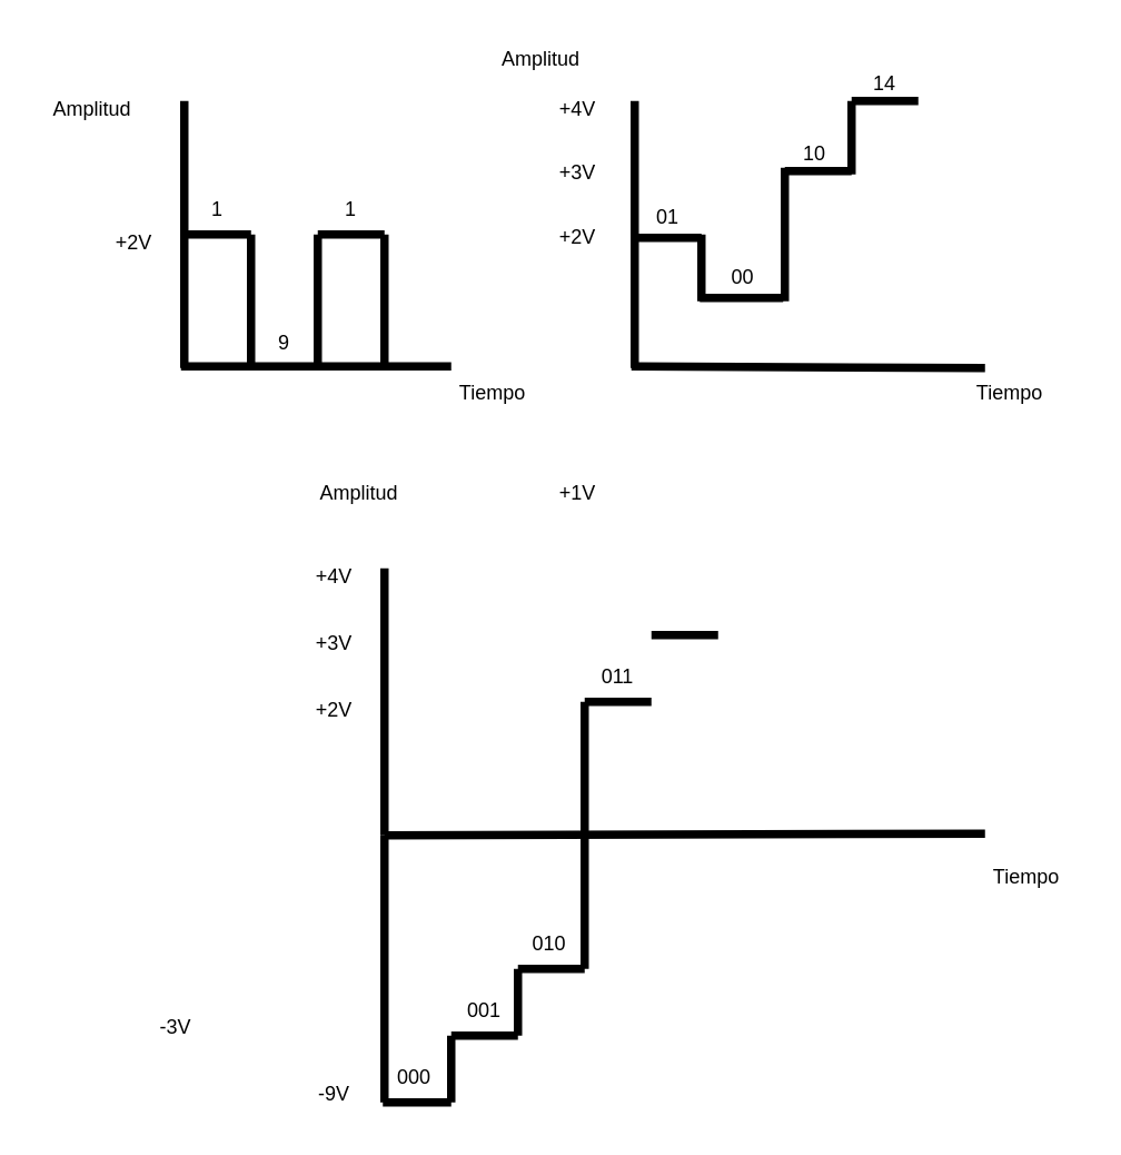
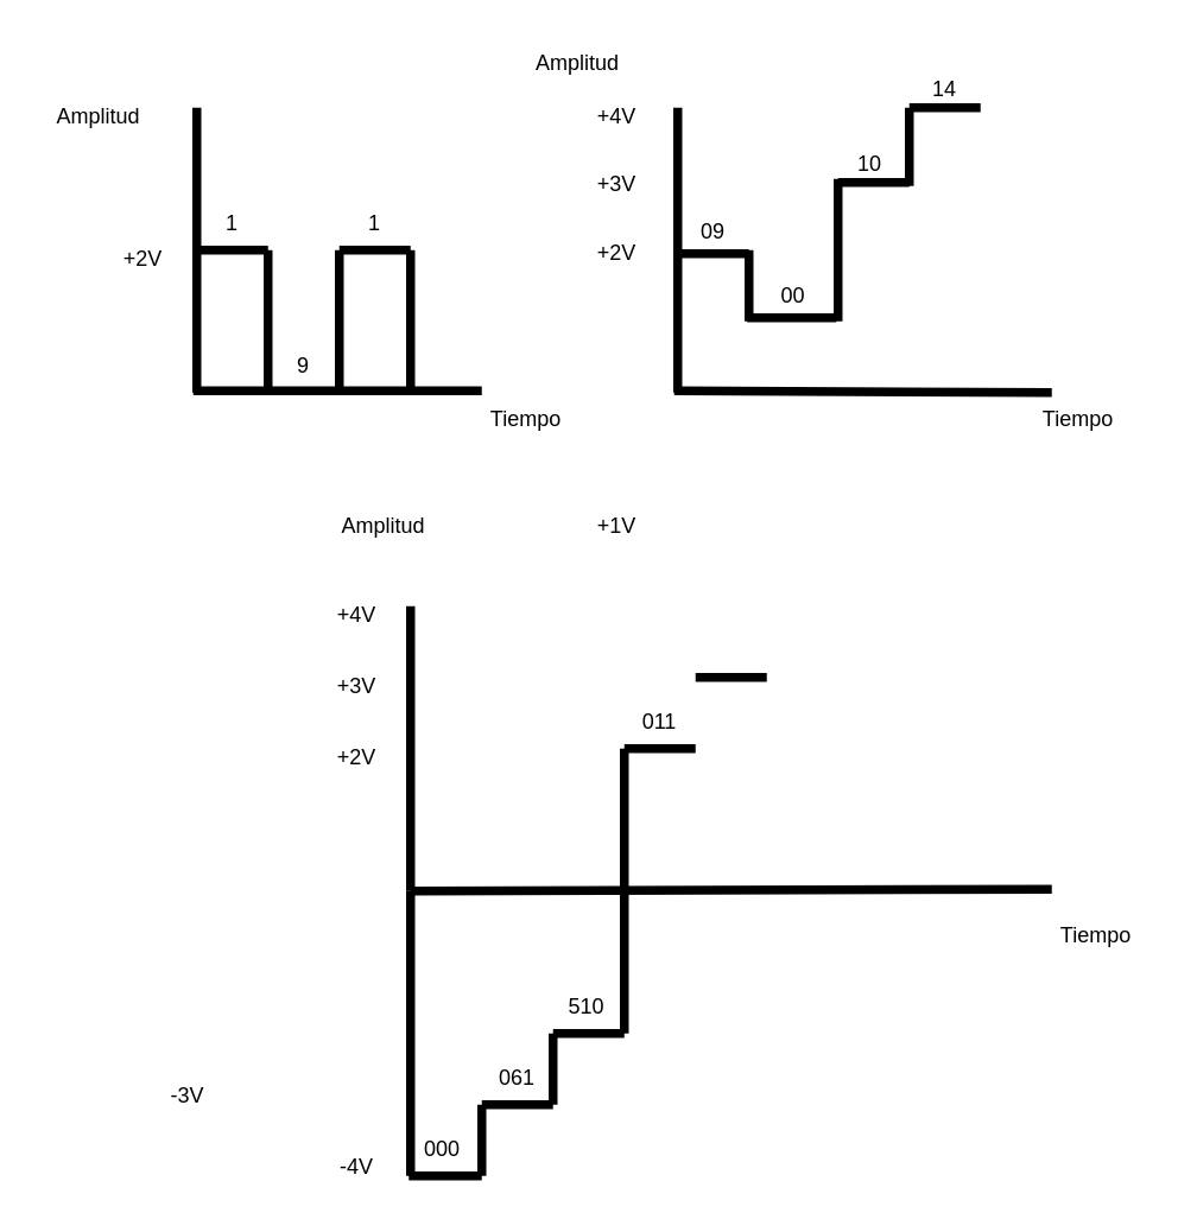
- <mxCell id="25" value="01" style="text;html=1;align=center;verticalAlign=middle;whiteSpace=wrap;rounded=0;" vertex="1" parent="1"><mxGeometry x="370" y="115" width="60" height="30" as="geometry" /></mxCell>
+ <mxCell id="25" value="09" style="text;html=1;align=center;verticalAlign=middle;whiteSpace=wrap;rounded=0;" vertex="1" parent="1"><mxGeometry x="370" y="115" width="60" height="30" as="geometry" /></mxCell>
- <mxCell id="50" value="010" style="text;html=1;align=center;verticalAlign=middle;whiteSpace=wrap;rounded=0;" vertex="1" parent="1"><mxGeometry x="299" y="550" width="60" height="30" as="geometry" /></mxCell>
+ <mxCell id="50" value="510" style="text;html=1;align=center;verticalAlign=middle;whiteSpace=wrap;rounded=0;" vertex="1" parent="1"><mxGeometry x="299" y="550" width="60" height="30" as="geometry" /></mxCell>
- <mxCell id="47" value="001" style="text;html=1;align=center;verticalAlign=middle;whiteSpace=wrap;rounded=0;" vertex="1" parent="1"><mxGeometry x="260" y="590" width="60" height="30" as="geometry" /></mxCell>
+ <mxCell id="47" value="061" style="text;html=1;align=center;verticalAlign=middle;whiteSpace=wrap;rounded=0;" vertex="1" parent="1"><mxGeometry x="260" y="590" width="60" height="30" as="geometry" /></mxCell>
- <mxCell id="45" value="-9V" style="text;html=1;align=center;verticalAlign=middle;whiteSpace=wrap;rounded=0;" vertex="1" parent="1"><mxGeometry x="170" y="640" width="60" height="30" as="geometry" /></mxCell>
+ <mxCell id="45" value="-4V" style="text;html=1;align=center;verticalAlign=middle;whiteSpace=wrap;rounded=0;" vertex="1" parent="1"><mxGeometry x="170" y="640" width="60" height="30" as="geometry" /></mxCell>
